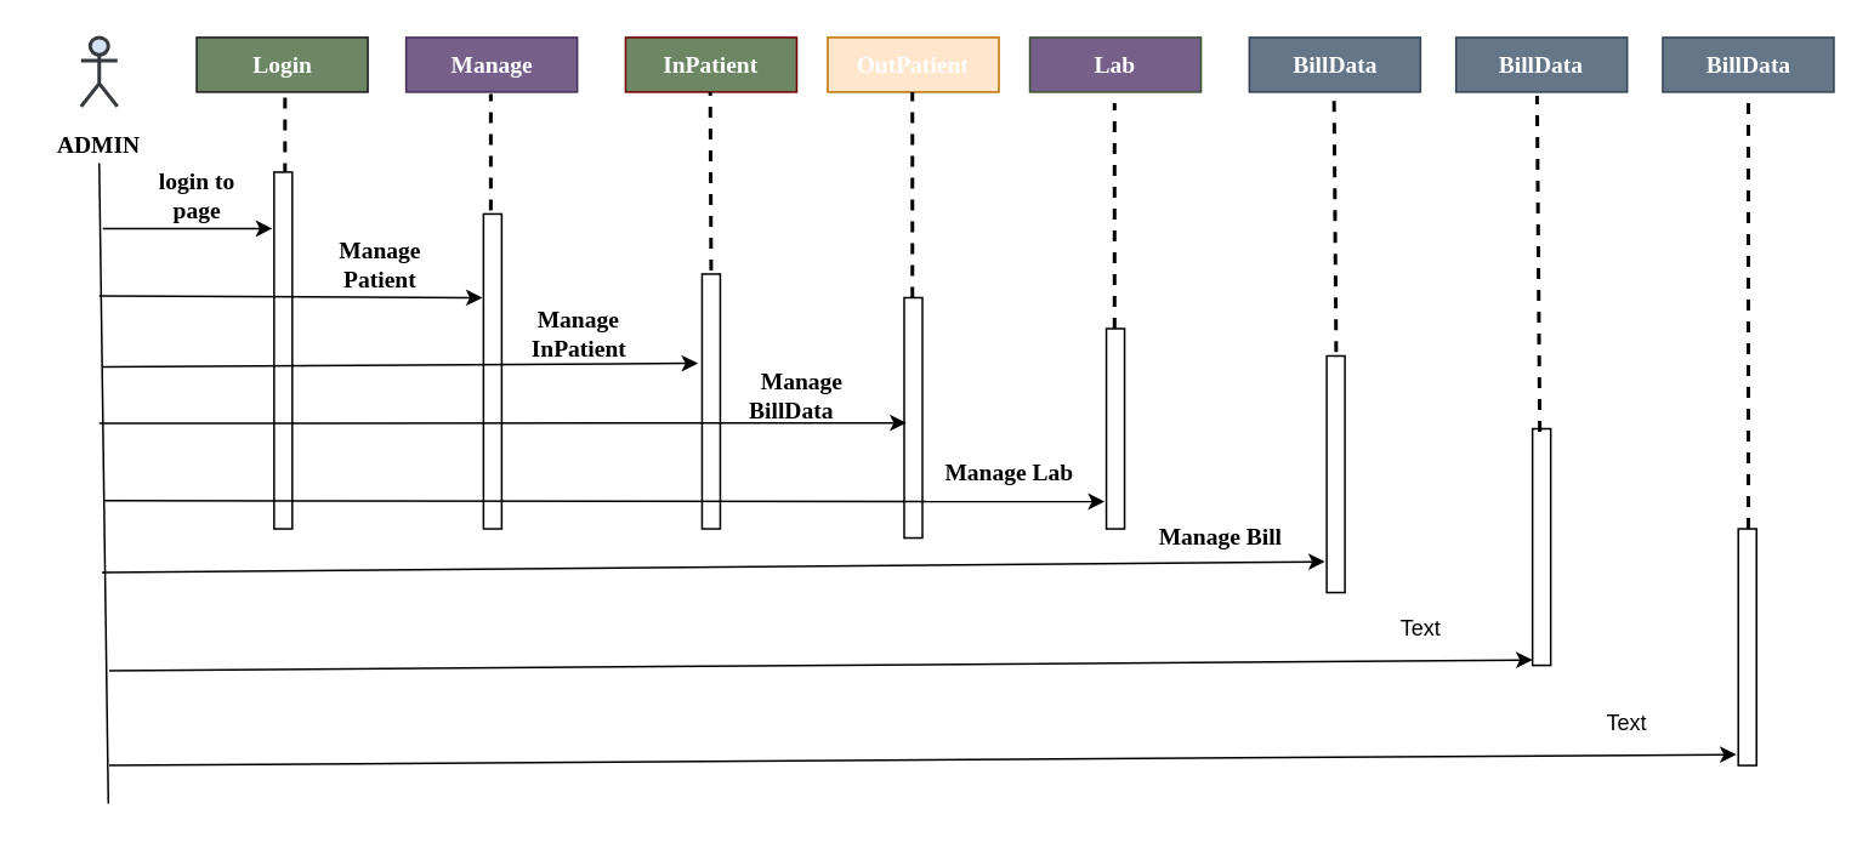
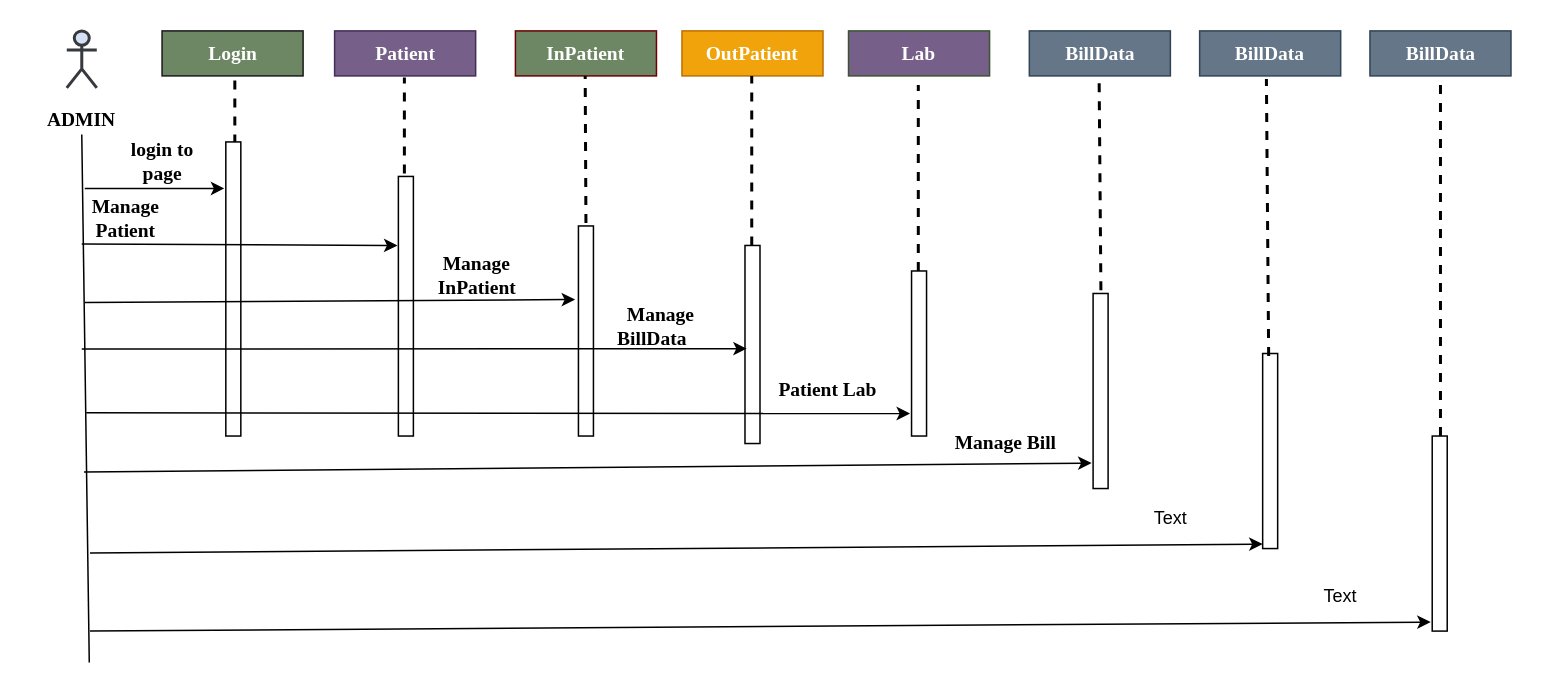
- <mxCell id="3" value="Manage" style="rounded=0;whiteSpace=wrap;html=1;fontStyle=1;fontFamily=Georgia;fontSize=13;fillColor=#76608a;strokeColor=#432D57;fontColor=#ffffff;" parent="1" vertex="1"><mxGeometry x="222.5" y="20" width="94" height="30" as="geometry" /></mxCell>
+ <mxCell id="3" value="Patient" style="rounded=0;whiteSpace=wrap;html=1;fontStyle=1;fontFamily=Georgia;fontSize=13;fillColor=#76608a;strokeColor=#432D57;fontColor=#ffffff;" parent="1" vertex="1"><mxGeometry x="222.5" y="20" width="94" height="30" as="geometry" /></mxCell>
- <mxCell id="5" value="OutPatient" style="rounded=0;whiteSpace=wrap;html=1;fontFamily=Georgia;fontStyle=1;fontSize=13;fillColor=#ffe6cc;strokeColor=#BD7000;fontColor=#ffffff;" parent="1" vertex="1"><mxGeometry x="454" y="20" width="94" height="30" as="geometry" /></mxCell>
+ <mxCell id="5" value="OutPatient" style="rounded=0;whiteSpace=wrap;html=1;fontFamily=Georgia;fontStyle=1;fontSize=13;fillColor=#f0a30a;strokeColor=#BD7000;fontColor=#ffffff;" parent="1" vertex="1"><mxGeometry x="454" y="20" width="94" height="30" as="geometry" /></mxCell>
- <mxCell id="30" value="Manage Patient" style="text;html=1;strokeColor=none;fillColor=none;align=center;verticalAlign=middle;whiteSpace=wrap;rounded=0;fontFamily=Georgia;fontSize=13;fontStyle=1" parent="1" vertex="1"><mxGeometry x="165" y="135" width="87" height="20" as="geometry" /></mxCell>
+ <mxCell id="30" value="Manage Patient" style="text;html=1;strokeColor=none;fillColor=none;align=center;verticalAlign=middle;whiteSpace=wrap;rounded=0;fontFamily=Georgia;fontSize=13;fontStyle=1" parent="1" vertex="1"><mxGeometry x="40" y="135" width="87" height="20" as="geometry" /></mxCell>
- <mxCell id="35" value="&amp;nbsp; &amp;nbsp;Manage Lab" style="text;html=1;fontSize=13;fontFamily=Georgia;fontStyle=1" parent="1" vertex="1"><mxGeometry x="507.1" y="245" width="110" height="30" as="geometry" /></mxCell>
+ <mxCell id="35" value="&amp;nbsp; &amp;nbsp;Patient Lab" style="text;html=1;fontSize=13;fontFamily=Georgia;fontStyle=1" parent="1" vertex="1"><mxGeometry x="507.1" y="245" width="110" height="30" as="geometry" /></mxCell>
